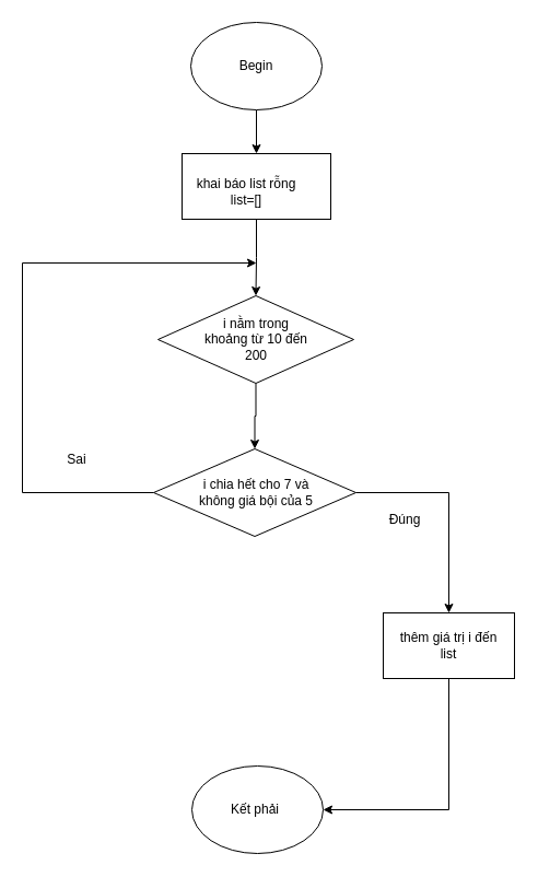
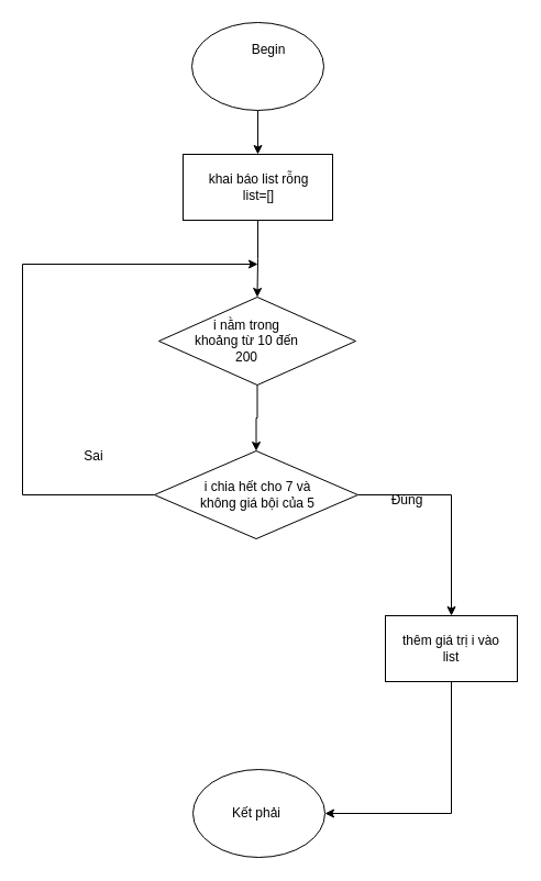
- <mxCell id="6" value="Begin" style="text;html=1;strokeColor=none;fillColor=none;align=center;verticalAlign=middle;whiteSpace=wrap;rounded=0;" vertex="1" parent="1"><mxGeometry x="204" y="45" width="60" height="30" as="geometry" /></mxCell>
+ <mxCell id="6" value="Begin" style="text;html=1;strokeColor=none;fillColor=none;align=center;verticalAlign=middle;whiteSpace=wrap;rounded=0;" vertex="1" parent="1"><mxGeometry x="214" y="30" width="60" height="30" as="geometry" /></mxCell>
- <mxCell id="7" value="khai báo list rỗng list=[]" style="text;html=1;strokeColor=none;fillColor=none;align=center;verticalAlign=middle;whiteSpace=wrap;rounded=0;" vertex="1" parent="1"><mxGeometry x="170" y="160" width="110" height="30" as="geometry" /></mxCell>
+ <mxCell id="7" value="khai báo list rỗng list=[]" style="text;html=1;strokeColor=none;fillColor=none;align=center;verticalAlign=middle;whiteSpace=wrap;rounded=0;" vertex="1" parent="1"><mxGeometry x="180" y="155" width="110" height="30" as="geometry" /></mxCell>
- <mxCell id="10" value="i nằm trong khoảng từ 10 đến 200" style="text;html=1;strokeColor=none;fillColor=none;align=center;verticalAlign=middle;whiteSpace=wrap;rounded=0;" vertex="1" parent="1"><mxGeometry x="184" y="295" width="100" height="30" as="geometry" /></mxCell>
+ <mxCell id="10" value="i nằm trong khoảng từ 10 đến 200" style="text;html=1;strokeColor=none;fillColor=none;align=center;verticalAlign=middle;whiteSpace=wrap;rounded=0;" vertex="1" parent="1"><mxGeometry x="174" y="295" width="100" height="30" as="geometry" /></mxCell>
- <mxCell id="21" value="Sai" style="text;html=1;strokeColor=none;fillColor=none;align=center;verticalAlign=middle;whiteSpace=wrap;rounded=0;" vertex="1" parent="1"><mxGeometry x="40" y="405" width="60" height="30" as="geometry" /></mxCell>
+ <mxCell id="21" value="Sai" style="text;html=1;strokeColor=none;fillColor=none;align=center;verticalAlign=middle;whiteSpace=wrap;rounded=0;" vertex="1" parent="1"><mxGeometry x="55" y="400" width="60" height="30" as="geometry" /></mxCell>
- <mxCell id="17" value="Đúng" style="text;html=1;strokeColor=none;fillColor=none;align=center;verticalAlign=middle;whiteSpace=wrap;rounded=0;" vertex="1" parent="1"><mxGeometry x="340" y="460" width="60" height="30" as="geometry" /></mxCell>
+ <mxCell id="17" value="Đúng" style="text;html=1;strokeColor=none;fillColor=none;align=center;verticalAlign=middle;whiteSpace=wrap;rounded=0;" vertex="1" parent="1"><mxGeometry x="340" y="440" width="60" height="30" as="geometry" /></mxCell>
- <mxCell id="16" value="thêm giá trị i đến list" style="text;html=1;strokeColor=none;fillColor=none;align=center;verticalAlign=middle;whiteSpace=wrap;rounded=0;" vertex="1" parent="1"><mxGeometry x="360" y="575" width="100" height="30" as="geometry" /></mxCell>
+ <mxCell id="16" value="thêm giá trị i vào list" style="text;html=1;strokeColor=none;fillColor=none;align=center;verticalAlign=middle;whiteSpace=wrap;rounded=0;" vertex="1" parent="1"><mxGeometry x="360" y="575" width="100" height="30" as="geometry" /></mxCell>
